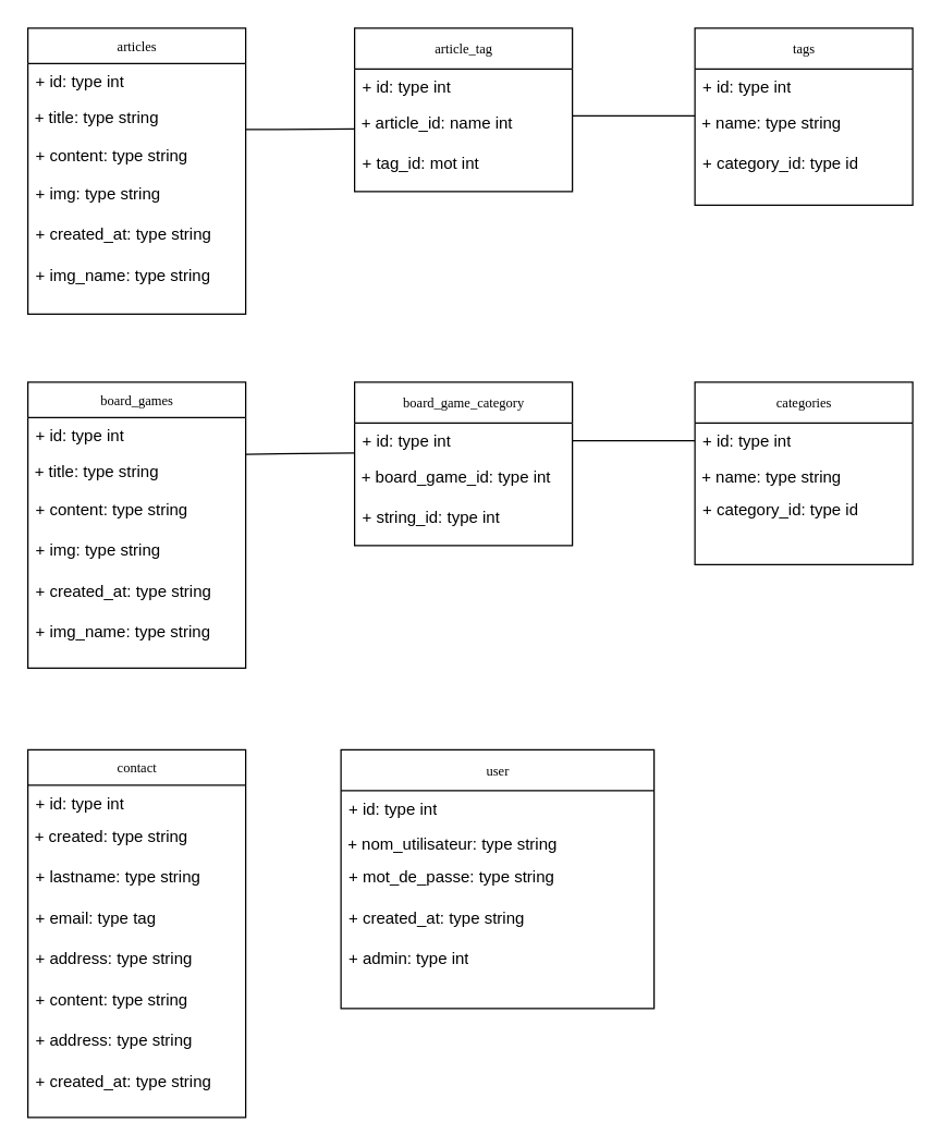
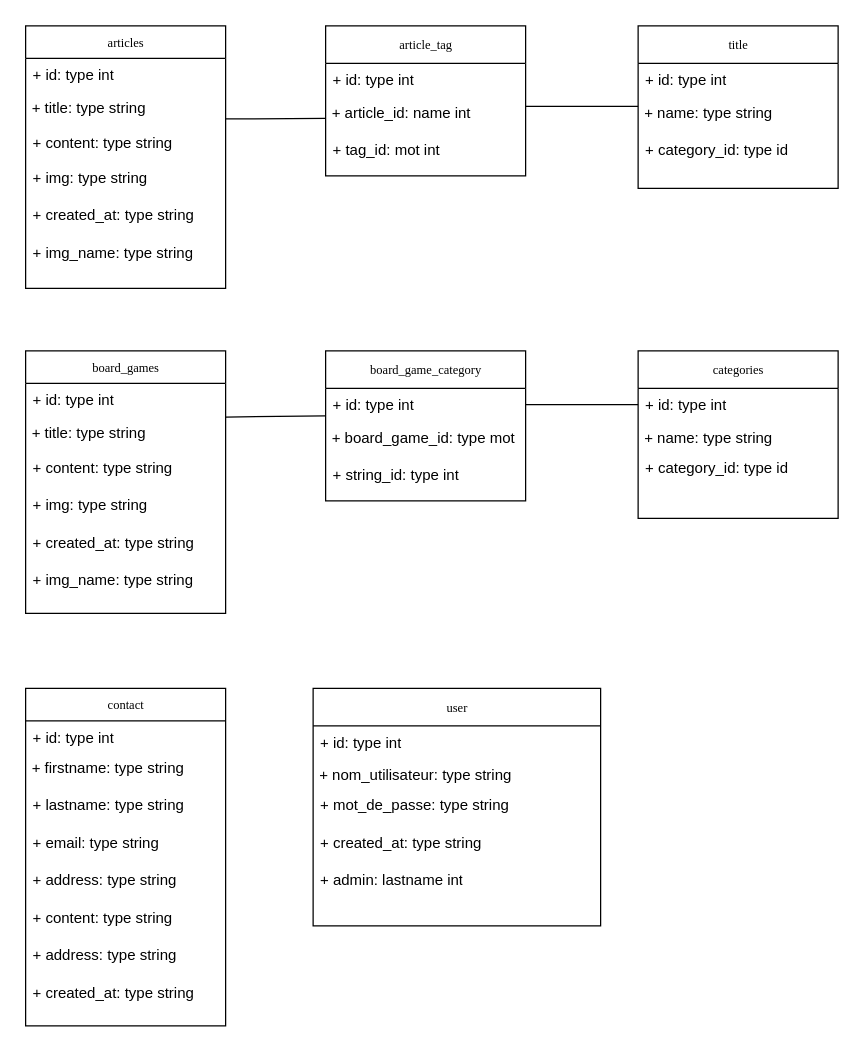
- <mxCell id="28" value="tags" style="swimlane;html=1;fontStyle=0;childLayout=stackLayout;horizontal=1;startSize=30;fillColor=none;horizontalStack=0;resizeParent=1;resizeLast=0;collapsible=1;marginBottom=0;swimlaneFillColor=#ffffff;rounded=0;shadow=0;comic=0;labelBackgroundColor=none;strokeWidth=1;fontFamily=Verdana;fontSize=10;align=center;" vertex="1" parent="1"><mxGeometry x="510" y="20" width="160" height="130" as="geometry" /></mxCell>
+ <mxCell id="28" value="title" style="swimlane;html=1;fontStyle=0;childLayout=stackLayout;horizontal=1;startSize=30;fillColor=none;horizontalStack=0;resizeParent=1;resizeLast=0;collapsible=1;marginBottom=0;swimlaneFillColor=#ffffff;rounded=0;shadow=0;comic=0;labelBackgroundColor=none;strokeWidth=1;fontFamily=Verdana;fontSize=10;align=center;" vertex="1" parent="1"><mxGeometry x="510" y="20" width="160" height="130" as="geometry" /></mxCell>
- <mxCell id="22" value="&amp;nbsp;+ board_game_id: type int" style="text;whiteSpace=wrap;html=1;" vertex="1" parent="20"><mxGeometry y="56" width="160" height="30" as="geometry" /></mxCell>
+ <mxCell id="22" value="&amp;nbsp;+ board_game_id: type mot" style="text;whiteSpace=wrap;html=1;" vertex="1" parent="20"><mxGeometry y="56" width="160" height="30" as="geometry" /></mxCell>
- <mxCell id="34" value="&amp;nbsp;+ created: type string" style="text;whiteSpace=wrap;html=1;" vertex="1" parent="32"><mxGeometry y="50" width="160" height="30" as="geometry" /></mxCell>
+ <mxCell id="34" value="&amp;nbsp;+ firstname: type string" style="text;whiteSpace=wrap;html=1;" vertex="1" parent="32"><mxGeometry y="50" width="160" height="30" as="geometry" /></mxCell>
- <mxCell id="36" value="+ email: type tag" style="text;html=1;strokeColor=none;fillColor=none;align=left;verticalAlign=top;spacingLeft=4;spacingRight=4;whiteSpace=wrap;overflow=hidden;rotatable=0;points=[[0,0.5],[1,0.5]];portConstraint=eastwest;" vertex="1" parent="32"><mxGeometry y="110" width="160" height="30" as="geometry" /></mxCell>
+ <mxCell id="36" value="+ email: type string" style="text;html=1;strokeColor=none;fillColor=none;align=left;verticalAlign=top;spacingLeft=4;spacingRight=4;whiteSpace=wrap;overflow=hidden;rotatable=0;points=[[0,0.5],[1,0.5]];portConstraint=eastwest;" vertex="1" parent="32"><mxGeometry y="110" width="160" height="30" as="geometry" /></mxCell>
- <mxCell id="46" value="+ admin: type int" style="text;html=1;strokeColor=none;fillColor=none;align=left;verticalAlign=top;spacingLeft=4;spacingRight=4;whiteSpace=wrap;overflow=hidden;rotatable=0;points=[[0,0.5],[1,0.5]];portConstraint=eastwest;" vertex="1" parent="41"><mxGeometry y="140" width="230" height="30" as="geometry" /></mxCell>
+ <mxCell id="46" value="+ admin: lastname int" style="text;html=1;strokeColor=none;fillColor=none;align=left;verticalAlign=top;spacingLeft=4;spacingRight=4;whiteSpace=wrap;overflow=hidden;rotatable=0;points=[[0,0.5],[1,0.5]];portConstraint=eastwest;" vertex="1" parent="41"><mxGeometry y="140" width="230" height="30" as="geometry" /></mxCell>
